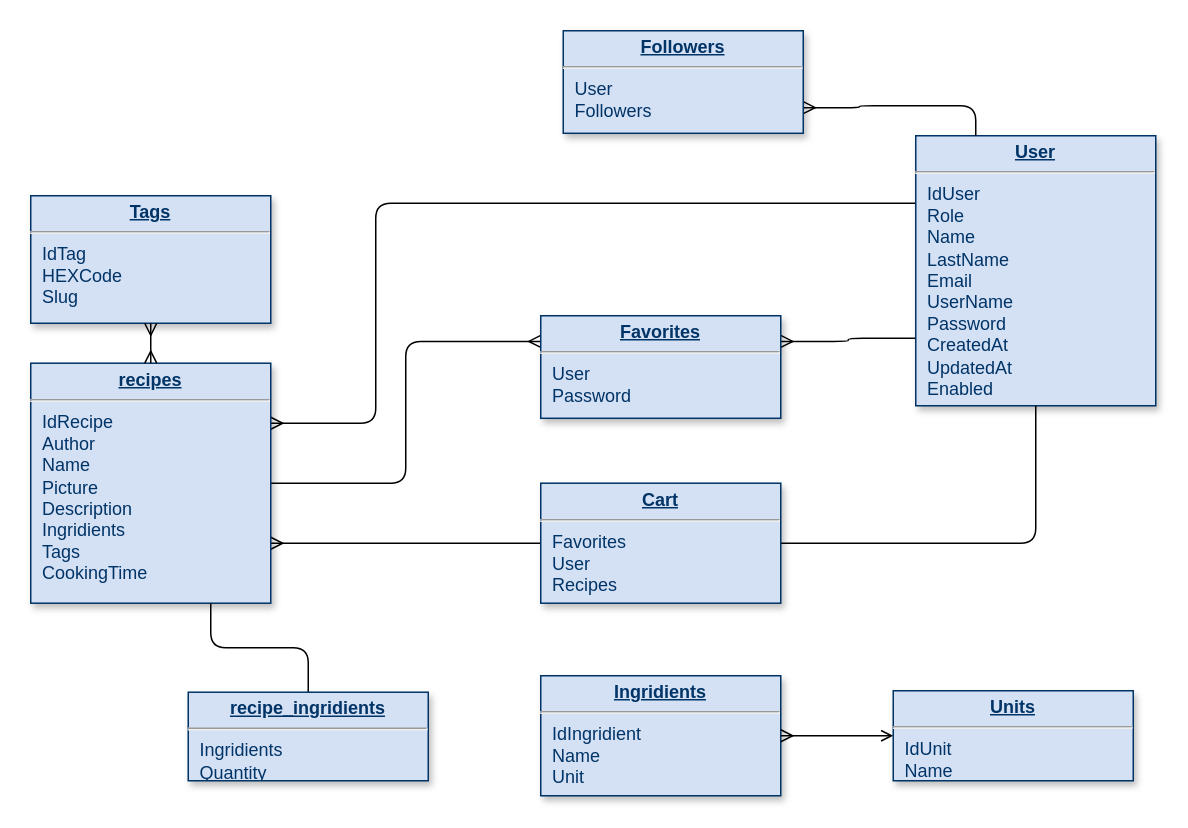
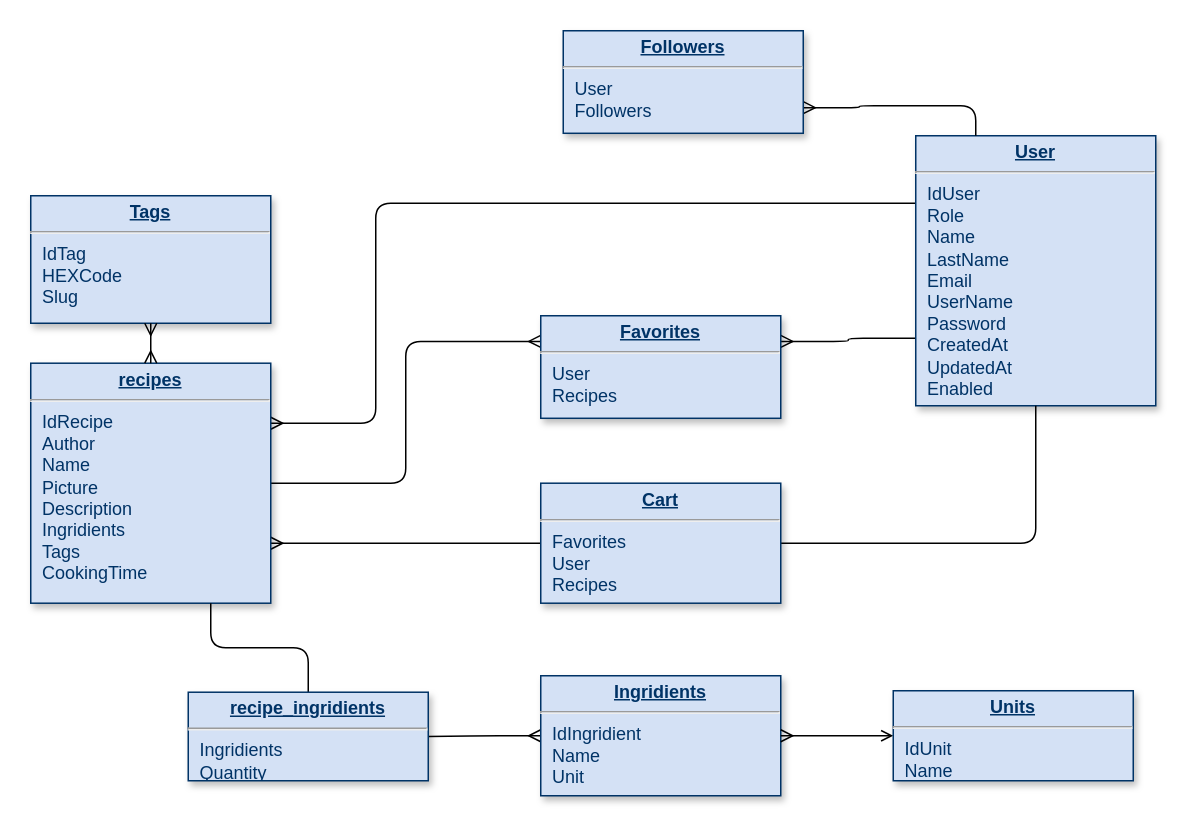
- <mxCell id="14" value="&lt;p style=&quot;margin: 0px ; margin-top: 4px ; text-align: center ; text-decoration: underline&quot;&gt;&lt;strong&gt;Favorites&lt;/strong&gt;&lt;/p&gt;&lt;hr&gt;&lt;p style=&quot;margin: 0px ; margin-left: 8px&quot;&gt;User&lt;/p&gt;&lt;p style=&quot;margin: 0px ; margin-left: 8px&quot;&gt;Password&lt;/p&gt;" style="verticalAlign=top;align=left;overflow=fill;fontSize=12;fontFamily=Helvetica;html=1;strokeColor=#003366;shadow=1;fillColor=#D4E1F5;fontColor=#003366" vertex="1" parent="1"><mxGeometry x="360" y="210" width="160" height="68.36" as="geometry" /></mxCell>
+ <mxCell id="14" value="&lt;p style=&quot;margin: 0px ; margin-top: 4px ; text-align: center ; text-decoration: underline&quot;&gt;&lt;strong&gt;Favorites&lt;/strong&gt;&lt;/p&gt;&lt;hr&gt;&lt;p style=&quot;margin: 0px ; margin-left: 8px&quot;&gt;User&lt;/p&gt;&lt;p style=&quot;margin: 0px ; margin-left: 8px&quot;&gt;Recipes&lt;/p&gt;" style="verticalAlign=top;align=left;overflow=fill;fontSize=12;fontFamily=Helvetica;html=1;strokeColor=#003366;shadow=1;fillColor=#D4E1F5;fontColor=#003366" vertex="1" parent="1"><mxGeometry x="360" y="210" width="160" height="68.36" as="geometry" /></mxCell>
+ <mxCell id="11" style="edgeStyle=orthogonalEdgeStyle;rounded=1;orthogonalLoop=1;jettySize=auto;html=1;exitX=0;exitY=0.5;exitDx=0;exitDy=0;entryX=1;entryY=0.5;entryDx=0;entryDy=0;startArrow=ERmany;startFill=0;endArrow=none;endFill=0;" edge="1" parent="1" source="13" target="12"><mxGeometry relative="1" as="geometry" /></mxCell>
